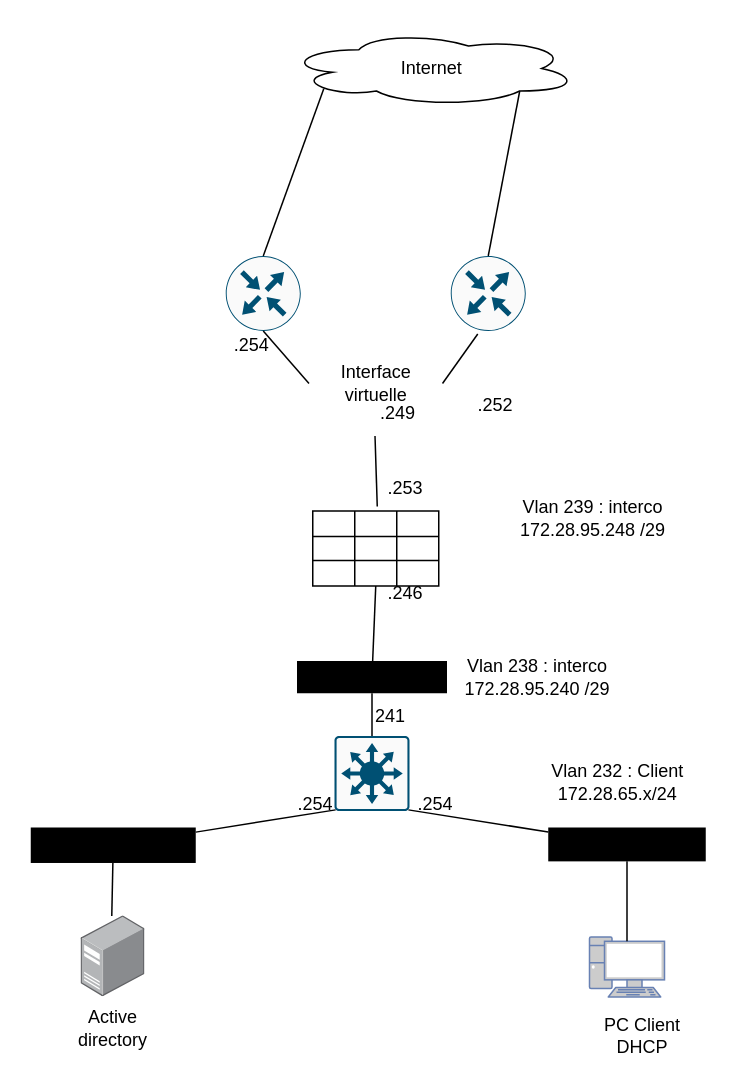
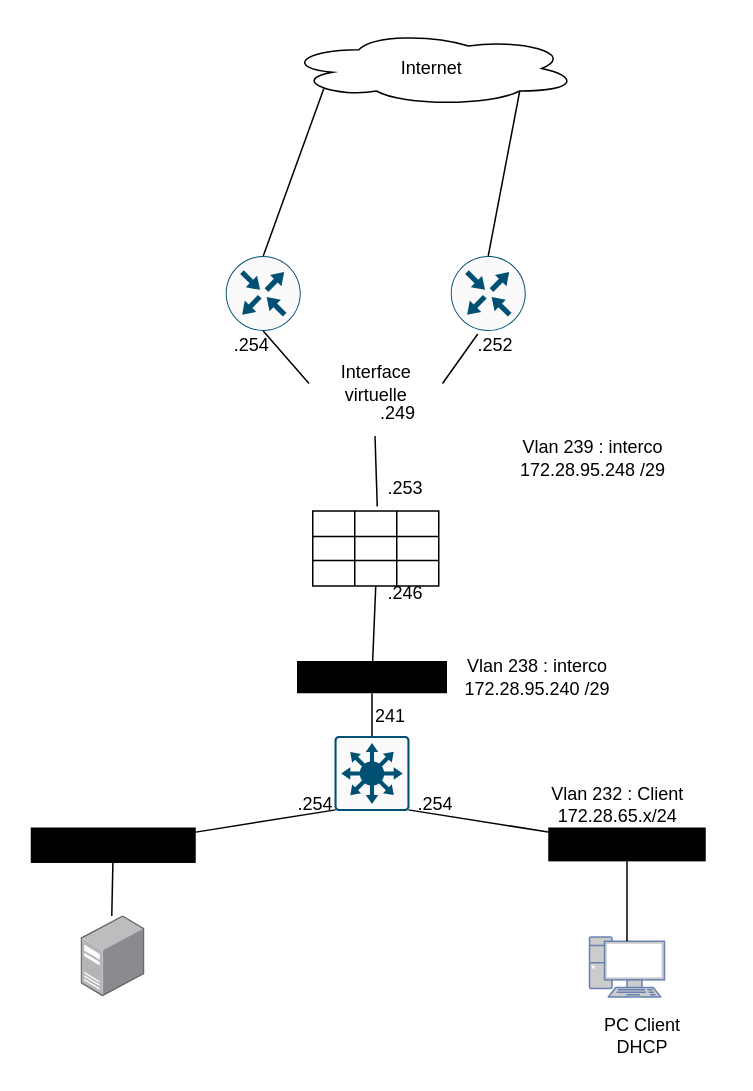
- <mxCell id="22" value=".252" style="text;html=1;align=center;verticalAlign=middle;whiteSpace=wrap;rounded=0;" parent="1" vertex="1"><mxGeometry x="310" y="260" width="40" height="20" as="geometry" /></mxCell>
+ <mxCell id="22" value=".252" style="text;html=1;align=center;verticalAlign=middle;whiteSpace=wrap;rounded=0;" parent="1" vertex="1"><mxGeometry x="310" y="220" width="40" height="20" as="geometry" /></mxCell>
- <mxCell id="47" value="&lt;div&gt;Vlan 239 : interco&lt;/div&gt;&lt;div&gt;172.28.95.248 /29&lt;/div&gt;" style="text;html=1;align=center;verticalAlign=middle;whiteSpace=wrap;rounded=0;" vertex="1" parent="1"><mxGeometry x="310" y="330" width="170" height="30" as="geometry" /></mxCell>
+ <mxCell id="47" value="&lt;div&gt;Vlan 239 : interco&lt;/div&gt;&lt;div&gt;172.28.95.248 /29&lt;/div&gt;" style="text;html=1;align=center;verticalAlign=middle;whiteSpace=wrap;rounded=0;" vertex="1" parent="1"><mxGeometry x="310" y="290" width="170" height="30" as="geometry" /></mxCell>
- <mxCell id="14" value="&lt;div&gt;Vlan 232 : Client&lt;/div&gt;&lt;div&gt;172.28.65.x/24&lt;/div&gt;" style="text;html=1;align=center;verticalAlign=middle;whiteSpace=wrap;rounded=0;" parent="1" vertex="1"><mxGeometry x="350" y="506" width="122.5" height="30" as="geometry" /></mxCell>
+ <mxCell id="14" value="&lt;div&gt;Vlan 232 : Client&lt;/div&gt;&lt;div&gt;172.28.65.x/24&lt;/div&gt;" style="text;html=1;align=center;verticalAlign=middle;whiteSpace=wrap;rounded=0;" parent="1" vertex="1"><mxGeometry x="350" y="521" width="122.5" height="30" as="geometry" /></mxCell>
- <mxCell id="12" value="Active directory" style="text;html=1;align=center;verticalAlign=middle;whiteSpace=wrap;rounded=0;" parent="1" vertex="1"><mxGeometry x="45" y="670" width="60" height="30" as="geometry" /></mxCell>
